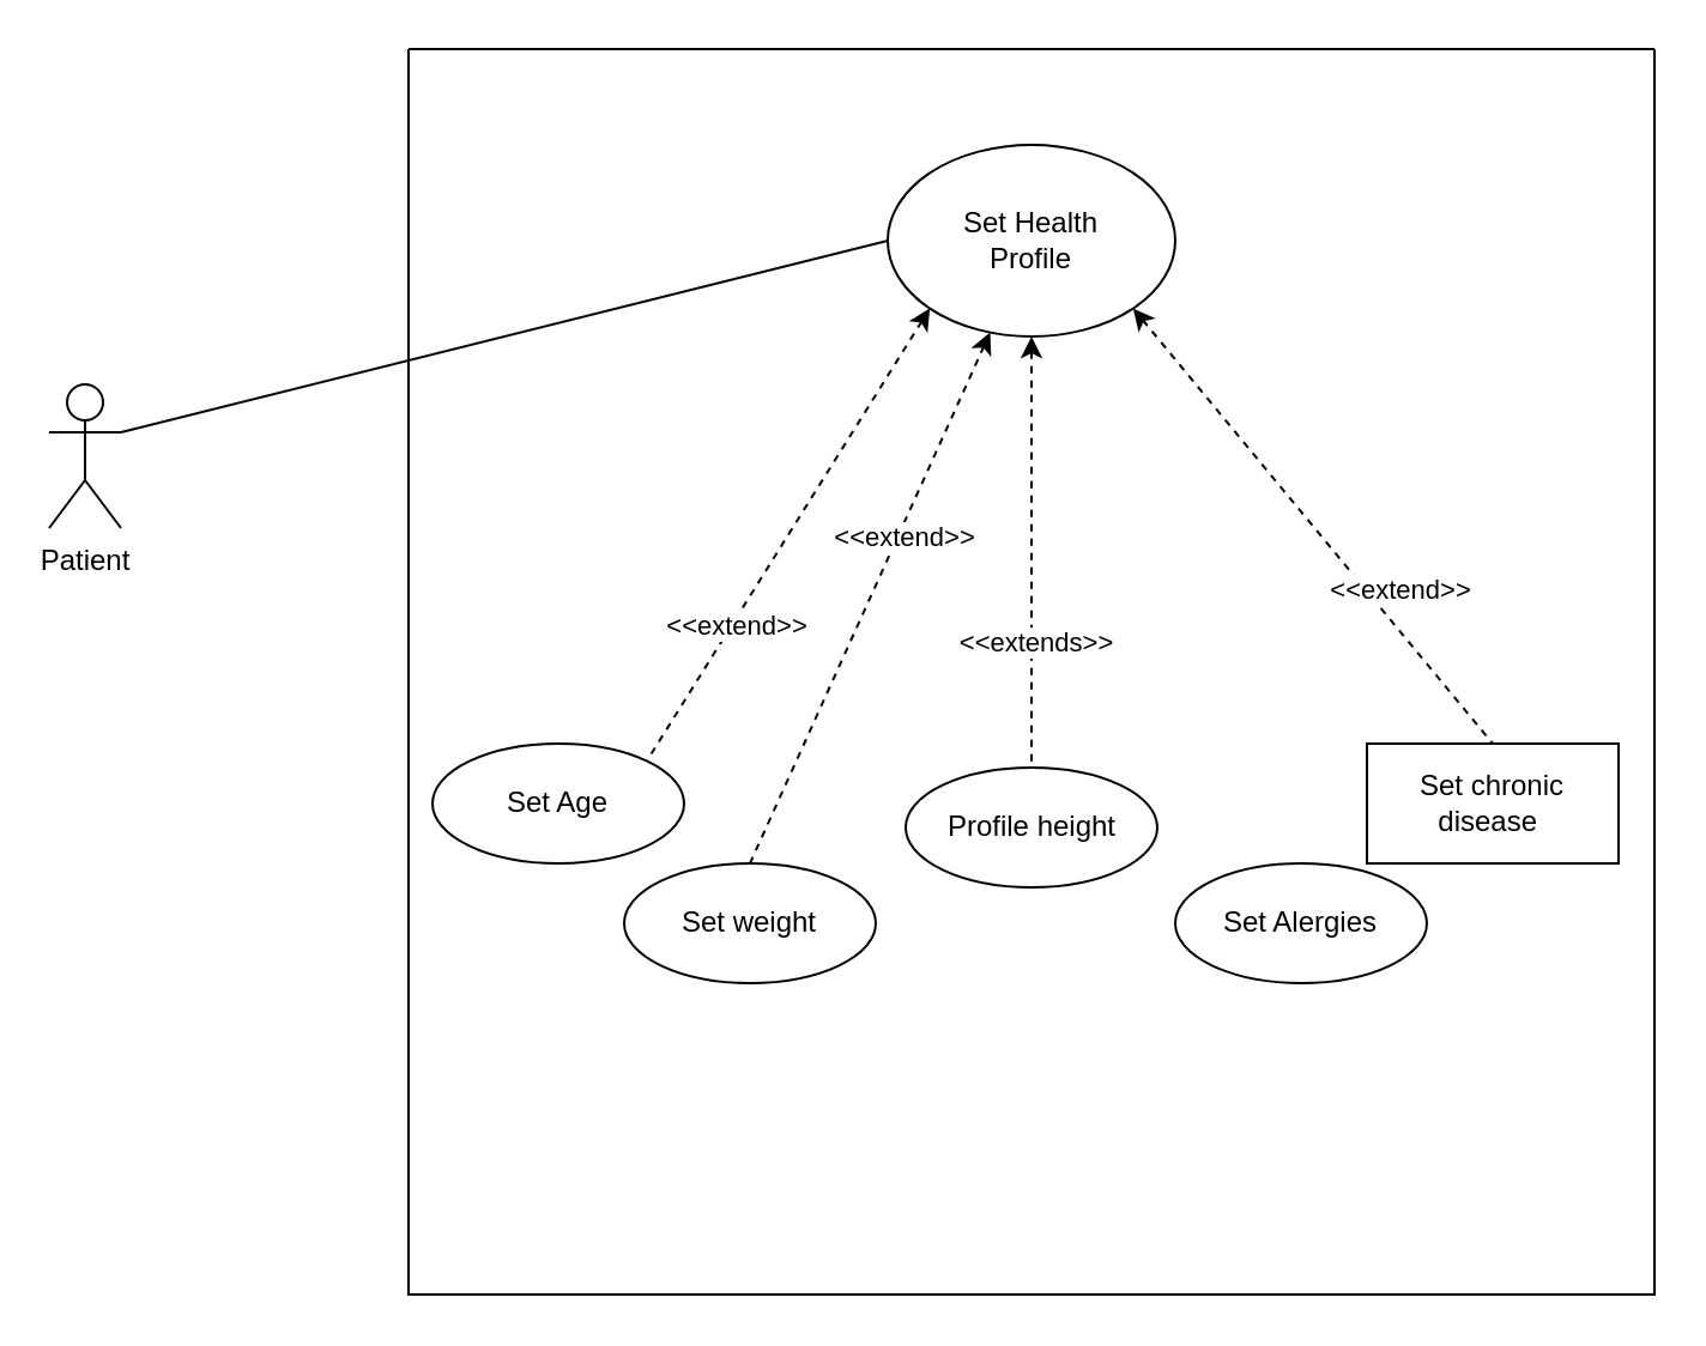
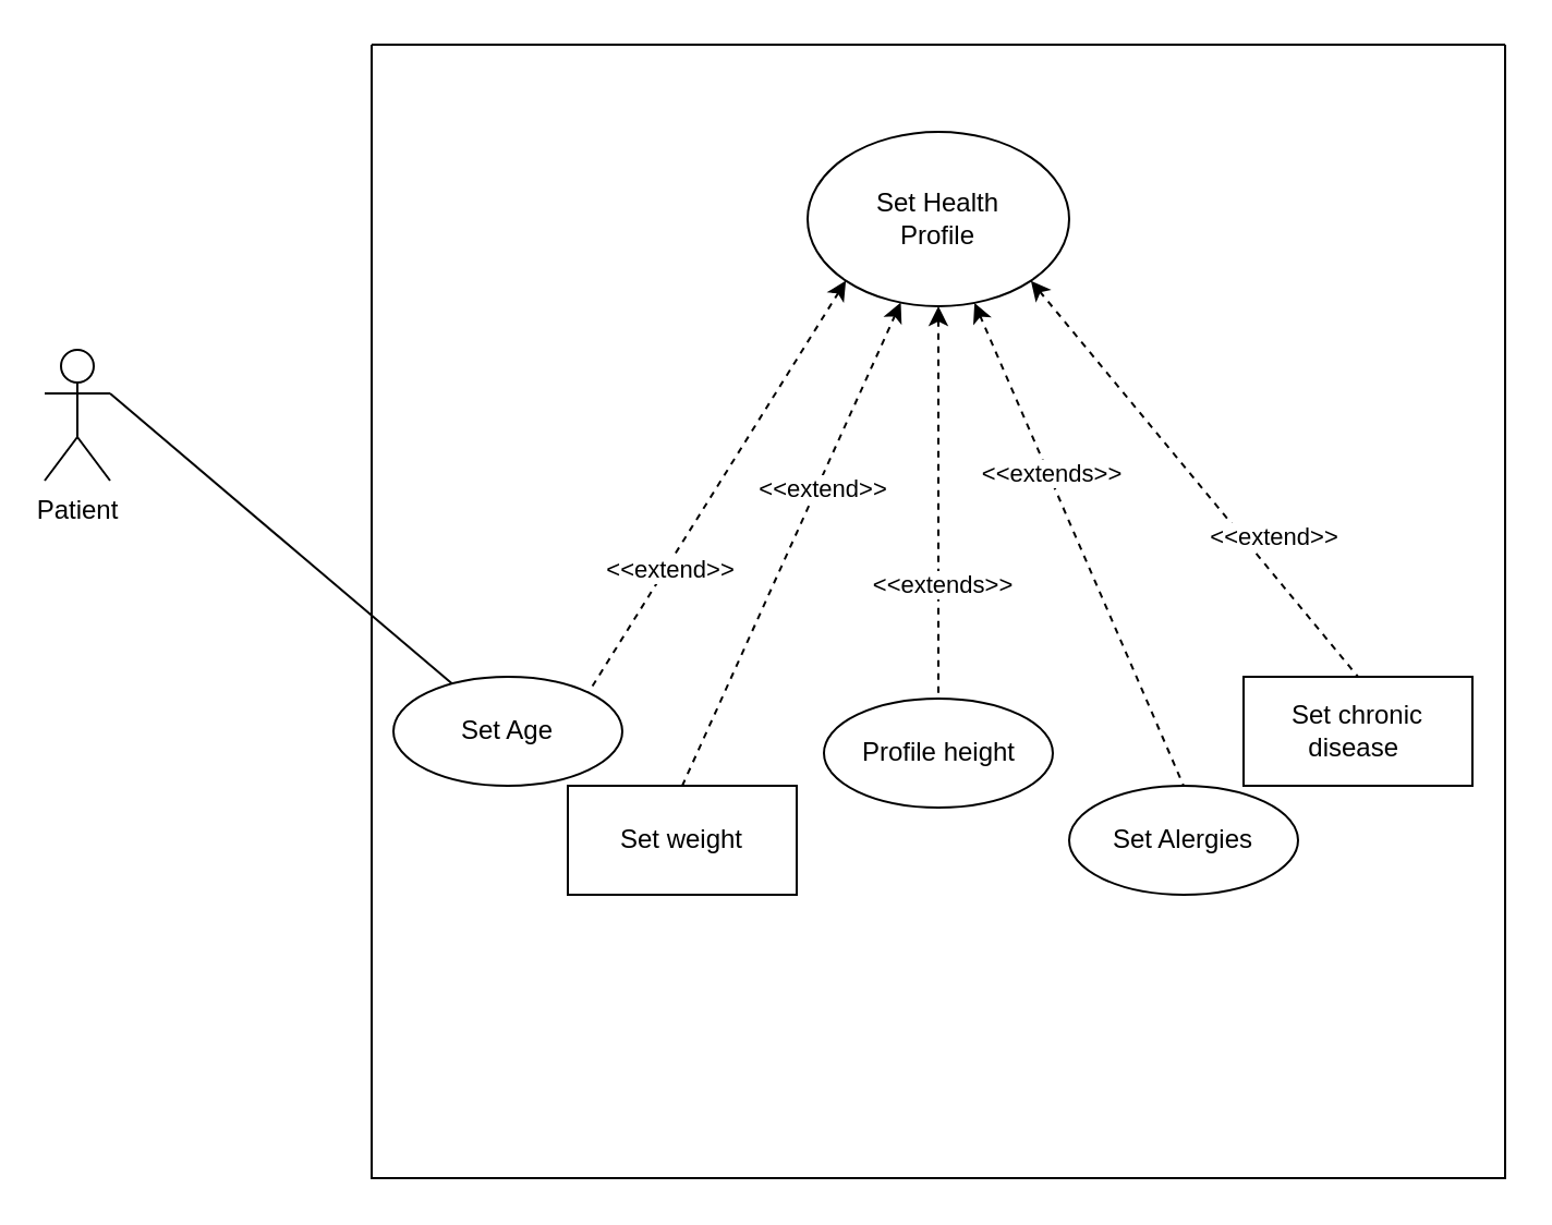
- <mxCell id="20" value="" style="endArrow=none;html=1;rounded=0;entryX=0;entryY=0.5;entryDx=0;entryDy=0;exitX=1;exitY=0.333;exitDx=0;exitDy=0;exitPerimeter=0;" parent="1" source="19" target="8" edge="1"><mxGeometry width="50" height="50" relative="1" as="geometry"><mxPoint x="380" y="340" as="sourcePoint" /><mxPoint x="430" y="290" as="targetPoint" /></mxGeometry></mxCell>
+ <mxCell id="20" value="" style="endArrow=none;html=1;rounded=0;exitX=1;exitY=0.333;exitDx=0;exitDy=0;exitPerimeter=0;" parent="1" source="19" target="5" edge="1"><mxGeometry width="50" height="50" relative="1" as="geometry"><mxPoint x="380" y="340" as="sourcePoint" /><mxPoint x="430" y="290" as="targetPoint" /></mxGeometry></mxCell>
+ <mxCell id="15" value="" style="endArrow=none;html=1;rounded=0;dashed=1;entryX=0.5;entryY=0;entryDx=0;entryDy=0;verticalAlign=bottom;startArrow=classic;startFill=1;endFill=0;" parent="2" source="8" target="3" edge="1"><mxGeometry width="50" height="50" relative="1" as="geometry"><mxPoint x="210" y="320" as="sourcePoint" /><mxPoint x="260" y="270" as="targetPoint" /></mxGeometry></mxCell>
+ <mxCell id="16" value="&amp;lt;&amp;lt;extends&amp;gt;&amp;gt;" style="edgeLabel;html=1;align=center;verticalAlign=middle;resizable=0;points=[];" parent="15" vertex="1" connectable="0"><mxGeometry x="-0.287" y="1" relative="1" as="geometry"><mxPoint as="offset" /></mxGeometry></mxCell>
- <mxCell id="4" value="Set weight" style="ellipse;whiteSpace=wrap;html=1;" parent="2" vertex="1"><mxGeometry x="90" y="340" width="105" height="50" as="geometry" /></mxCell>
+ <mxCell id="4" value="Set weight" style="whiteSpace=wrap;html=1;rounded=0;" parent="2" vertex="1"><mxGeometry x="90" y="340" width="105" height="50" as="geometry" /></mxCell>
